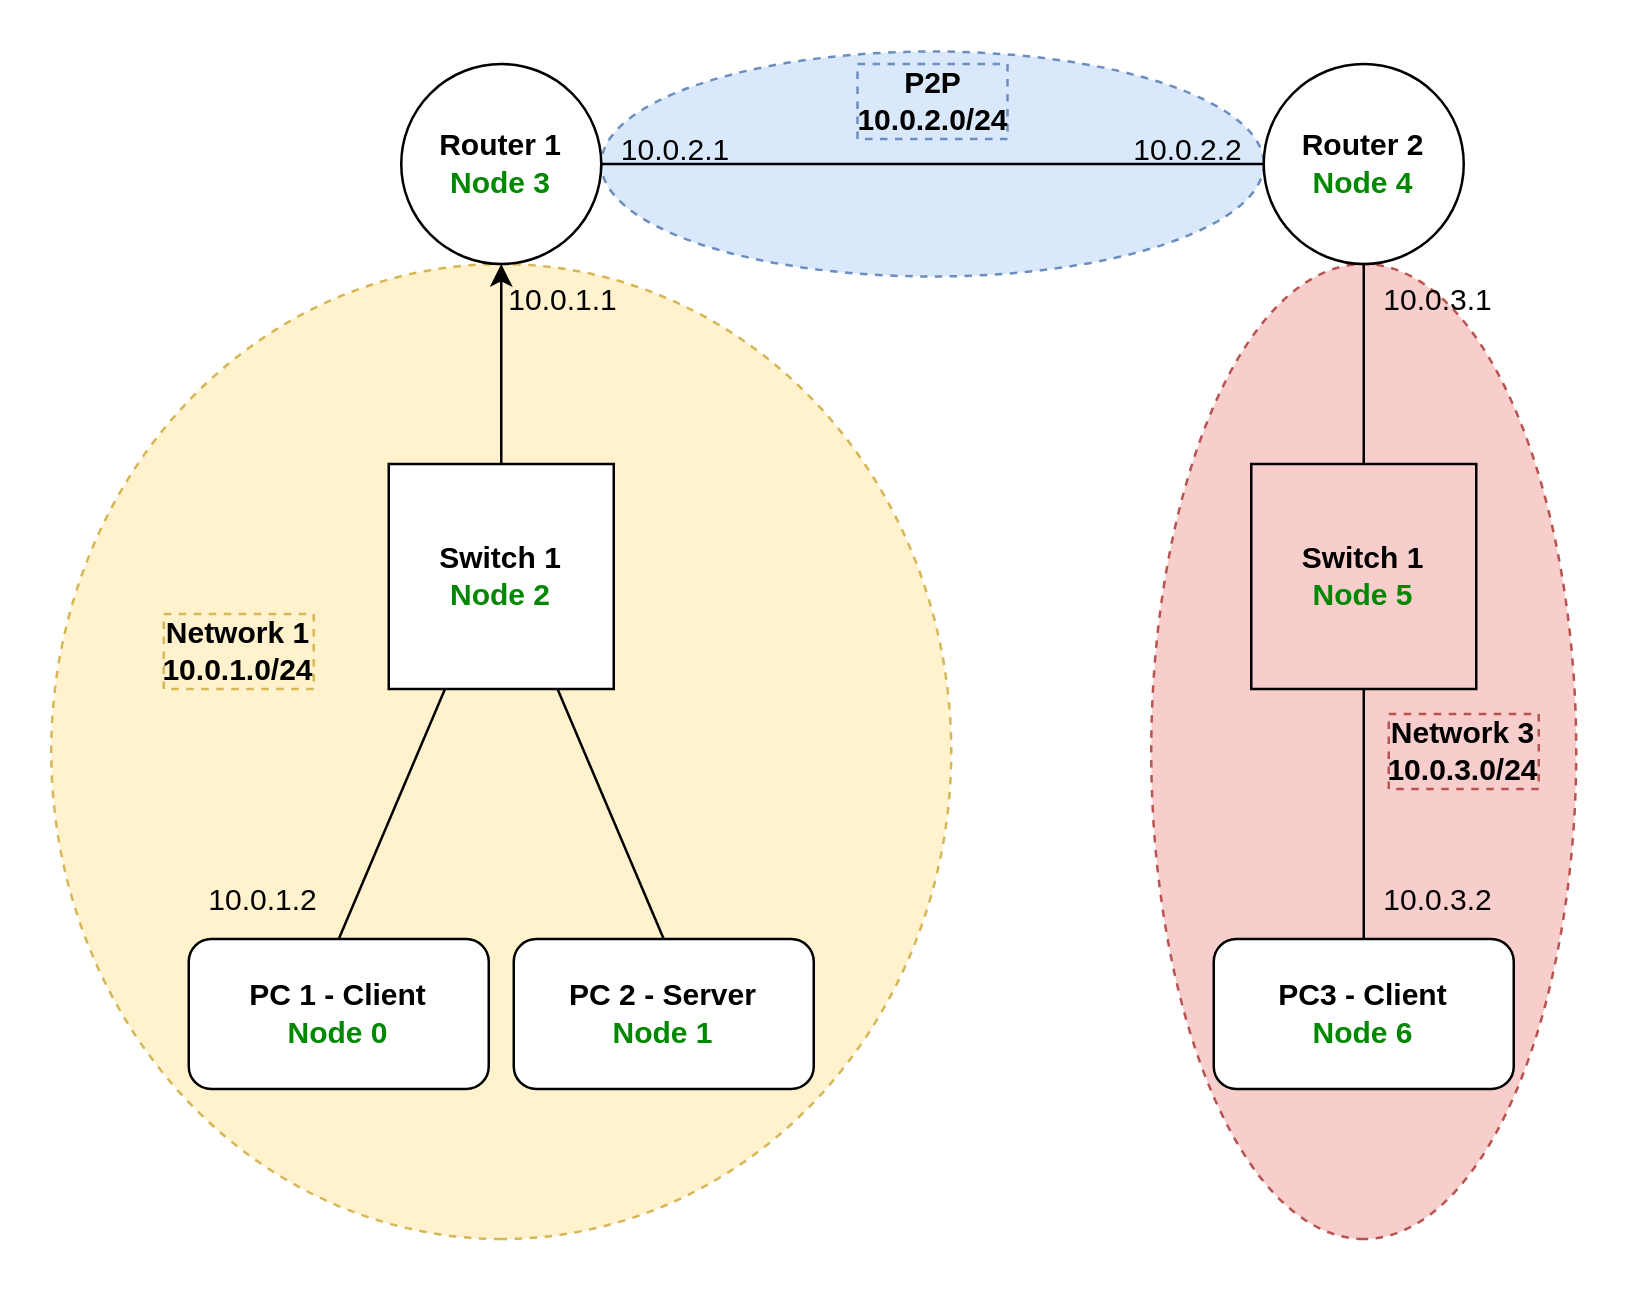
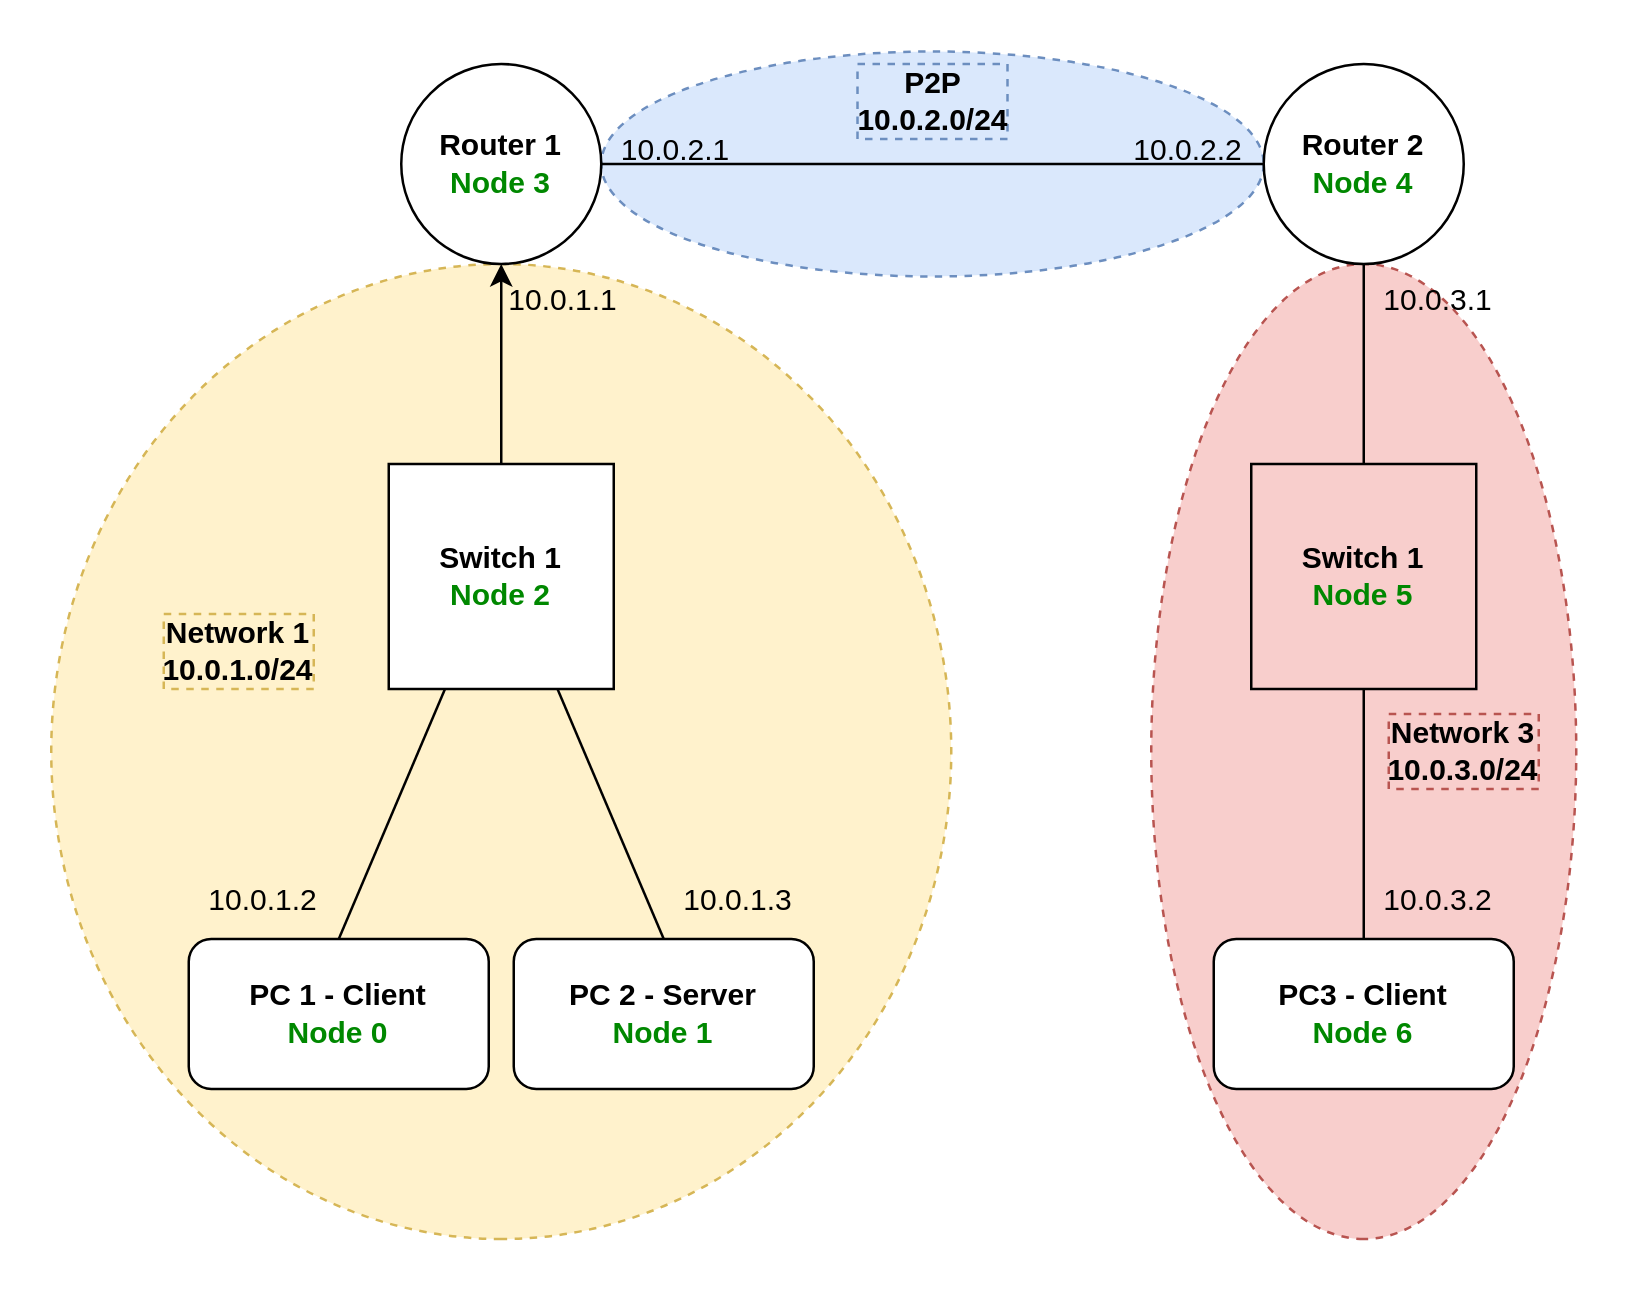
+ <mxCell id="23" value="10.0.1.3" style="text;html=1;align=center;verticalAlign=middle;whiteSpace=wrap;rounded=0;" vertex="1" parent="1"><mxGeometry x="265" y="345" width="60" height="30" as="geometry" /></mxCell>
